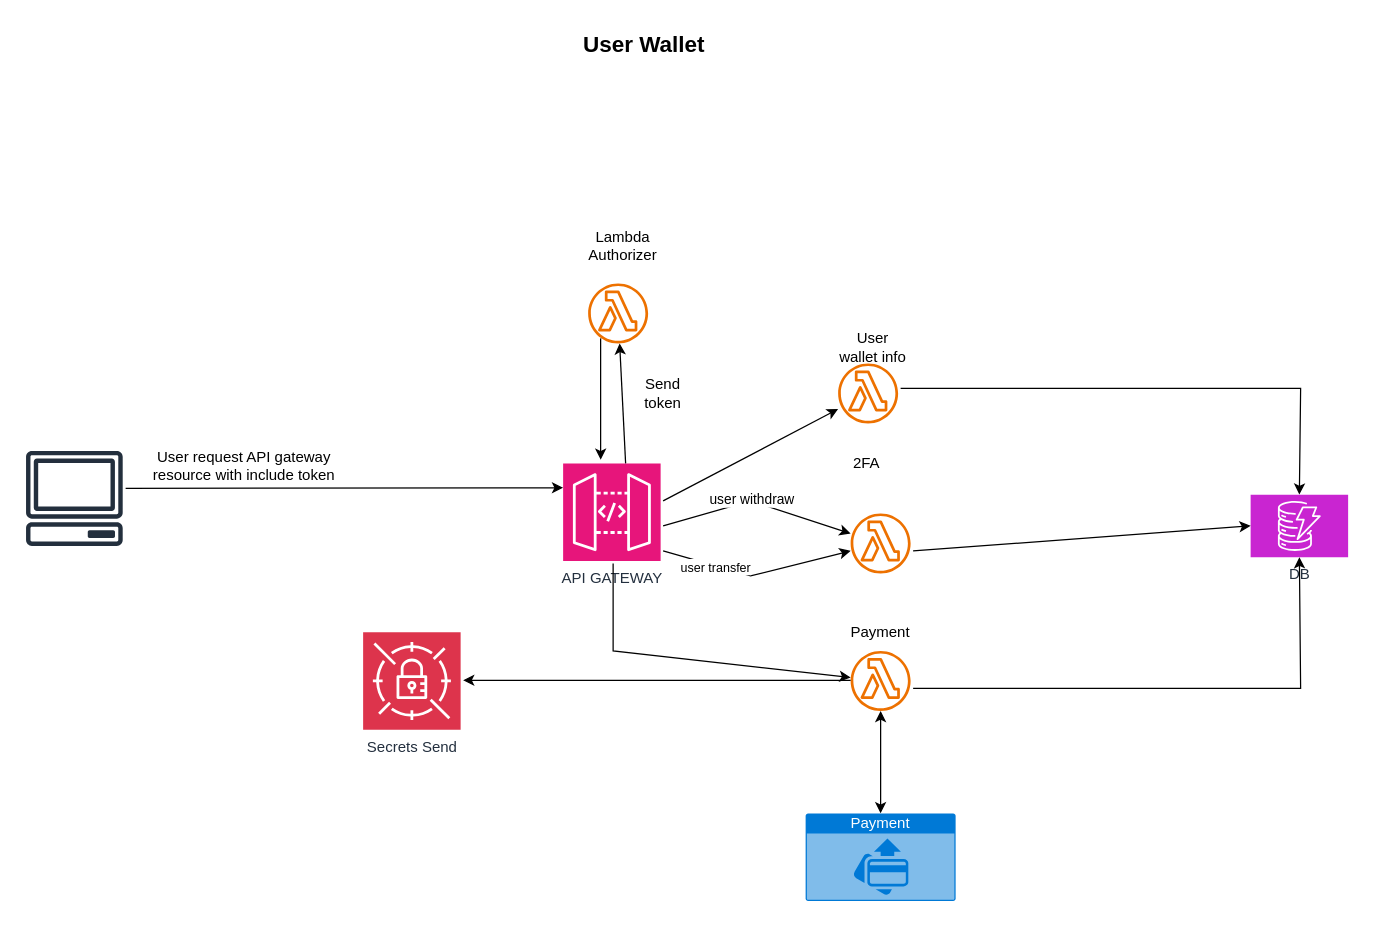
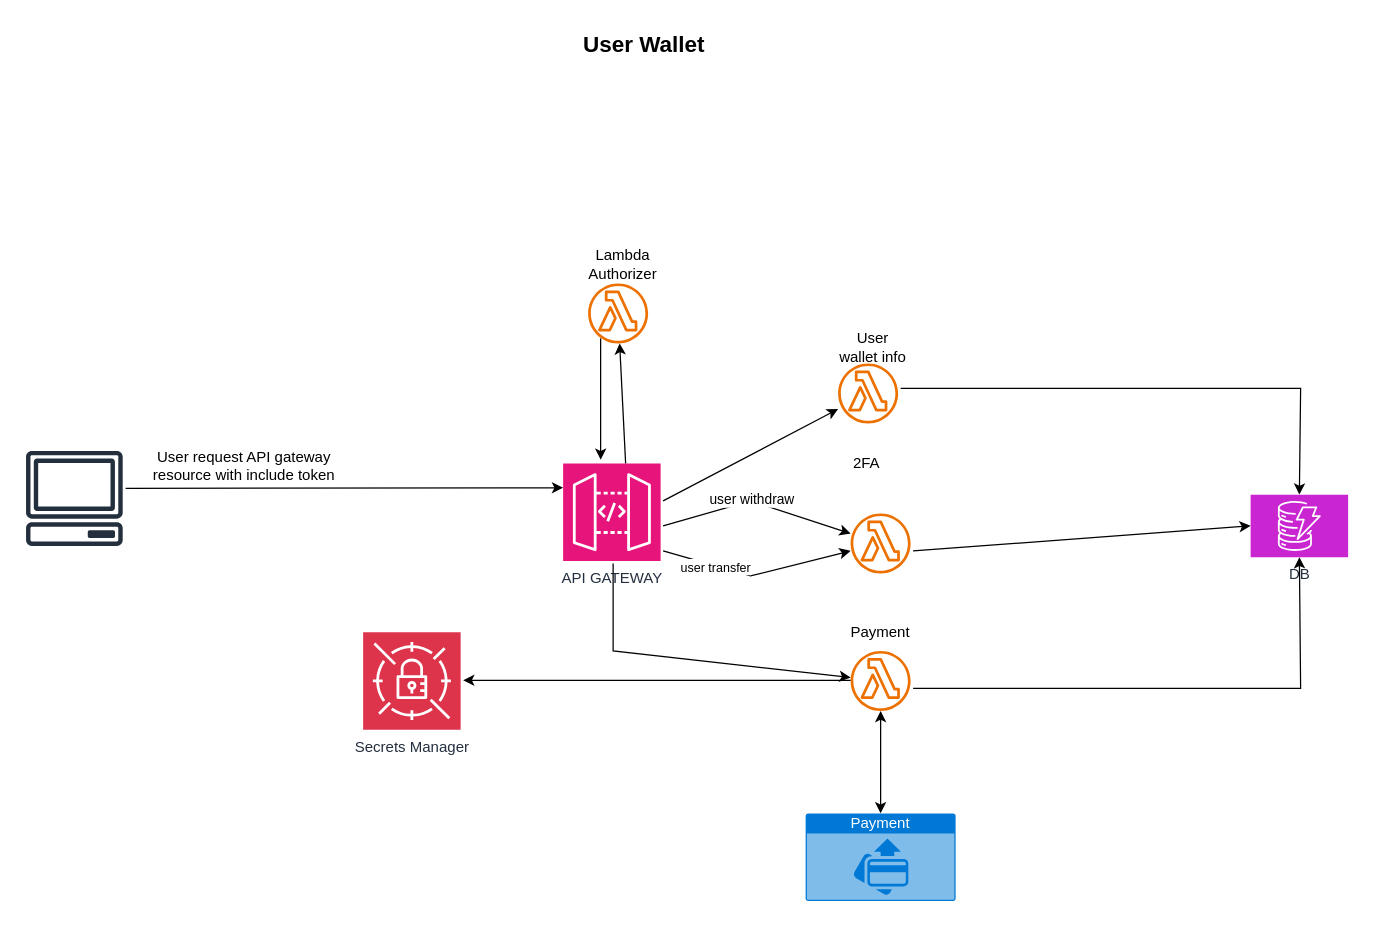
- <mxCell id="12" value="Lambda Authorizer" style="text;html=1;align=center;verticalAlign=middle;whiteSpace=wrap;rounded=0;" parent="1" vertex="1"><mxGeometry x="468" y="181" width="60" height="30" as="geometry" /></mxCell>
+ <mxCell id="12" value="Lambda Authorizer" style="text;html=1;align=center;verticalAlign=middle;whiteSpace=wrap;rounded=0;" parent="1" vertex="1"><mxGeometry x="468" y="196" width="60" height="30" as="geometry" /></mxCell>
- <mxCell id="30" value="Send token" style="text;html=1;align=center;verticalAlign=middle;whiteSpace=wrap;rounded=0;" vertex="1" parent="1"><mxGeometry x="500" y="299" width="60" height="30" as="geometry" /></mxCell>
- <mxCell id="16" value="Secrets Send" style="sketch=0;points=[[0,0,0],[0.25,0,0],[0.5,0,0],[0.75,0,0],[1,0,0],[0,1,0],[0.25,1,0],[0.5,1,0],[0.75,1,0],[1,1,0],[0,0.25,0],[0,0.5,0],[0,0.75,0],[1,0.25,0],[1,0.5,0],[1,0.75,0]];outlineConnect=0;fontColor=#232F3E;fillColor=#DD344C;strokeColor=#ffffff;dashed=0;verticalLabelPosition=bottom;verticalAlign=top;align=center;html=1;fontSize=12;fontStyle=0;aspect=fixed;shape=mxgraph.aws4.resourceIcon;resIcon=mxgraph.aws4.secrets_manager;" parent="1" vertex="1"><mxGeometry x="290" y="505" width="78" height="78" as="geometry" /></mxCell>
+ <mxCell id="16" value="Secrets Manager" style="sketch=0;points=[[0,0,0],[0.25,0,0],[0.5,0,0],[0.75,0,0],[1,0,0],[0,1,0],[0.25,1,0],[0.5,1,0],[0.75,1,0],[1,1,0],[0,0.25,0],[0,0.5,0],[0,0.75,0],[1,0.25,0],[1,0.5,0],[1,0.75,0]];outlineConnect=0;fontColor=#232F3E;fillColor=#DD344C;strokeColor=#ffffff;dashed=0;verticalLabelPosition=bottom;verticalAlign=top;align=center;html=1;fontSize=12;fontStyle=0;aspect=fixed;shape=mxgraph.aws4.resourceIcon;resIcon=mxgraph.aws4.secrets_manager;" parent="1" vertex="1"><mxGeometry x="290" y="505" width="78" height="78" as="geometry" /></mxCell>
